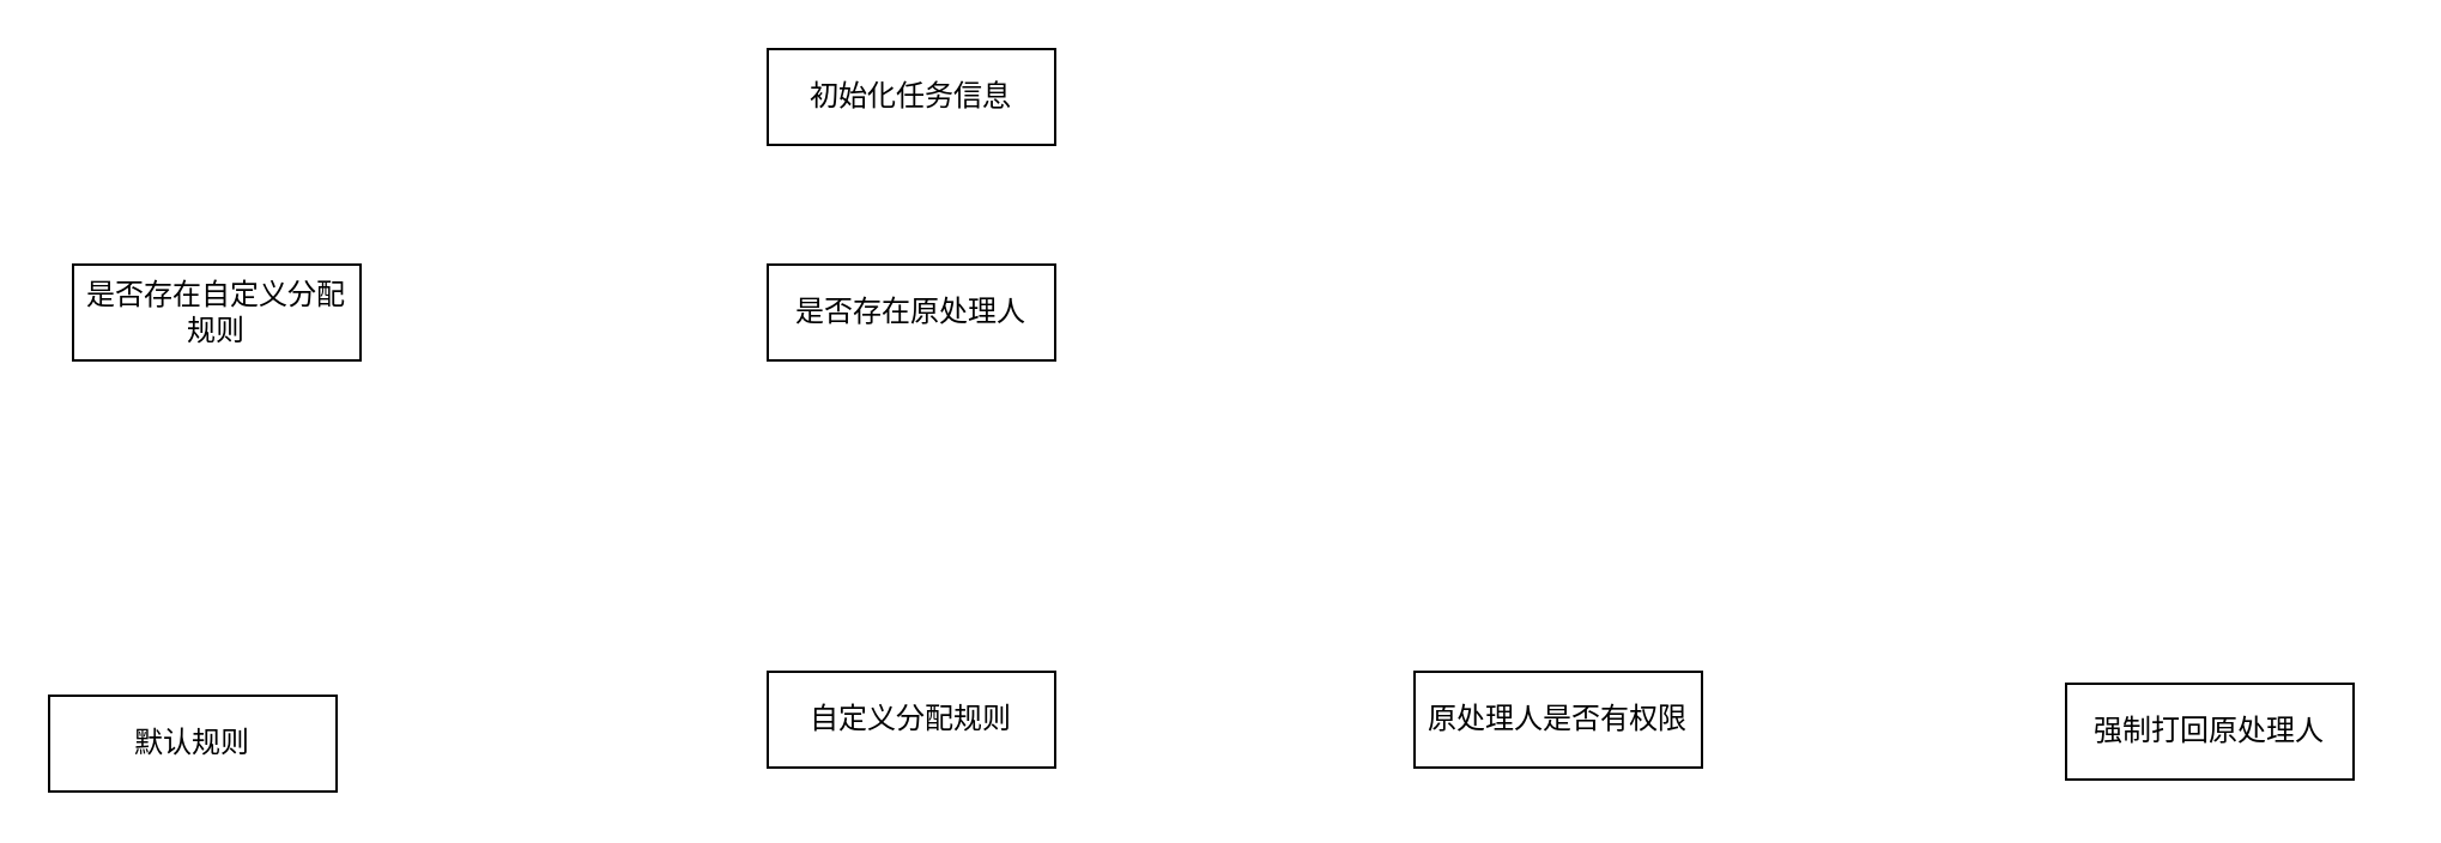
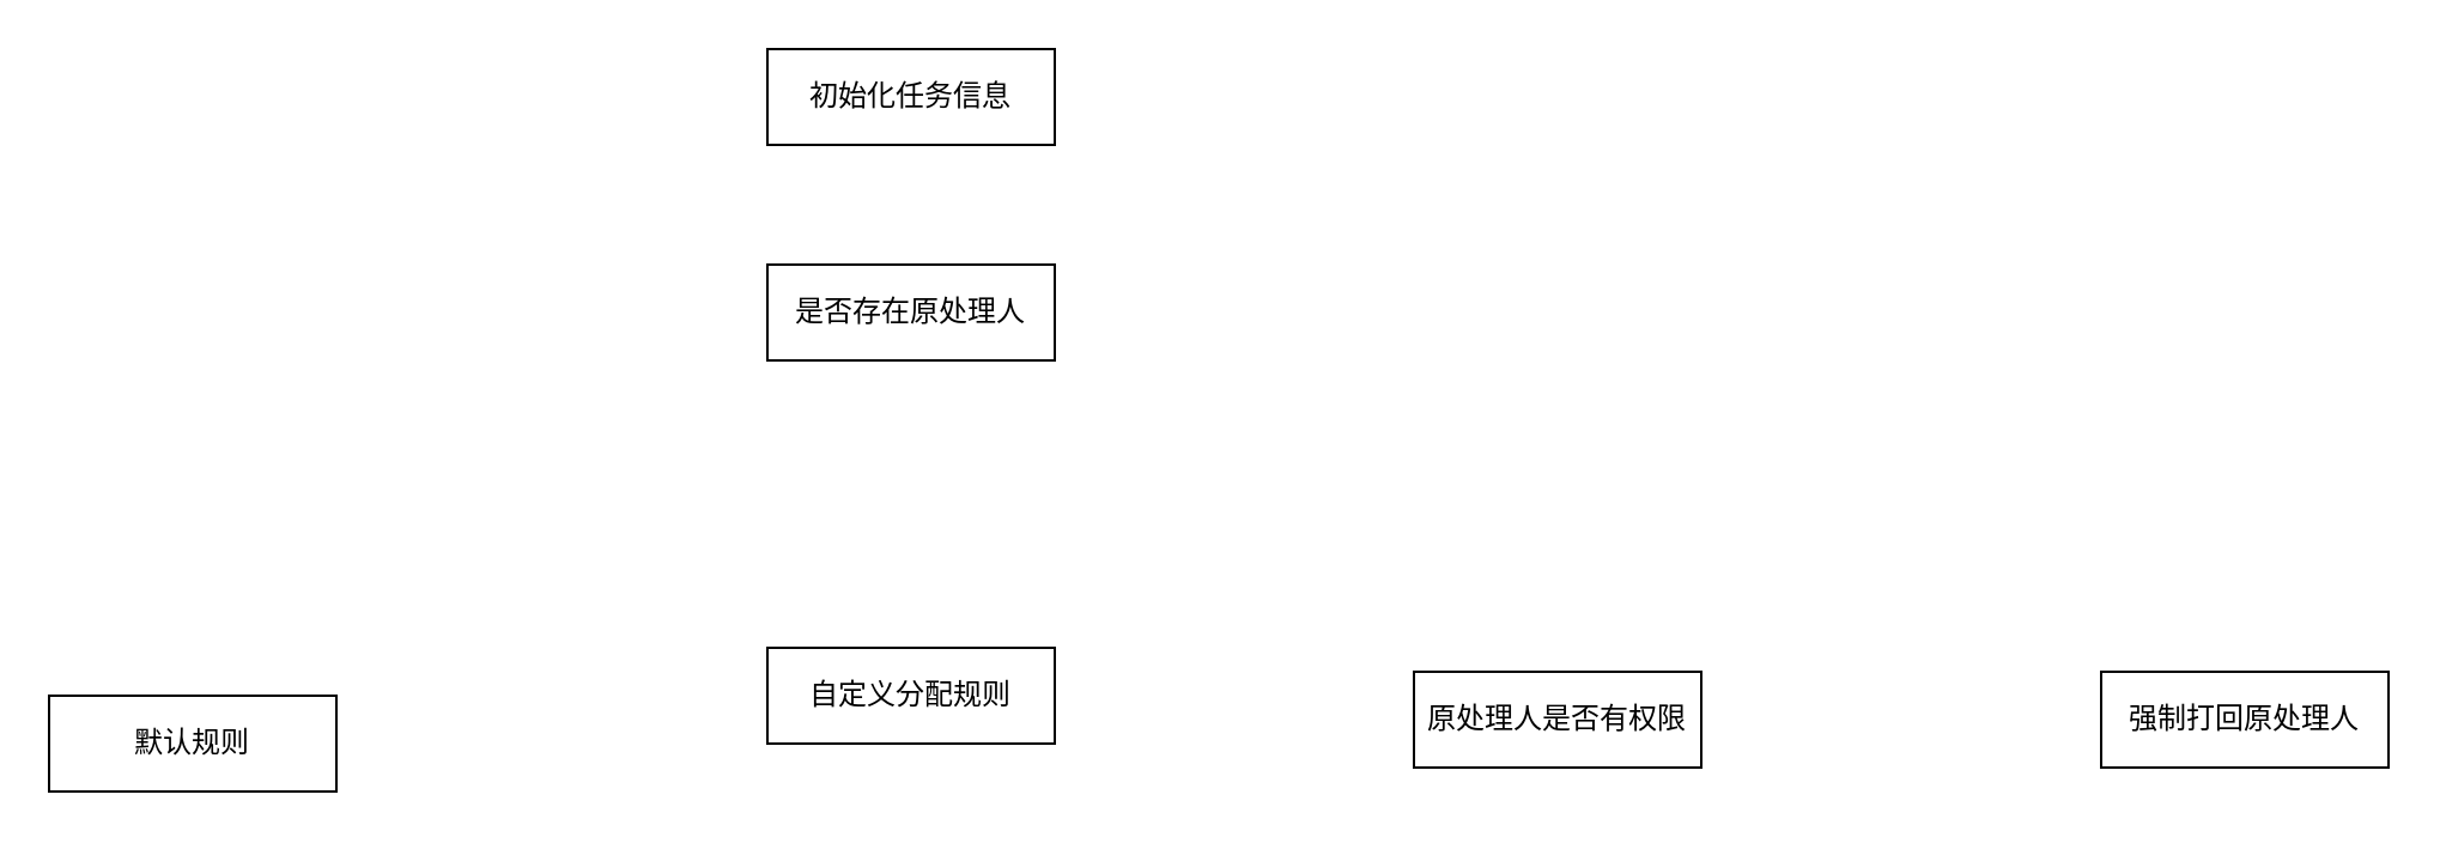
- <mxCell id="4" value="是否存在自定义分配规则" style="rounded=0;whiteSpace=wrap;html=1;" vertex="1" parent="1"><mxGeometry x="30" y="110" width="120" height="40" as="geometry" /></mxCell>
- <mxCell id="5" value="自定义分配规则" style="rounded=0;whiteSpace=wrap;html=1;" vertex="1" parent="1"><mxGeometry x="320" y="280" width="120" height="40" as="geometry" /></mxCell>
+ <mxCell id="5" value="自定义分配规则" style="rounded=0;whiteSpace=wrap;html=1;" vertex="1" parent="1"><mxGeometry x="320" y="270" width="120" height="40" as="geometry" /></mxCell>
- <mxCell id="7" value="强制打回原处理人" style="rounded=0;whiteSpace=wrap;html=1;" vertex="1" parent="1"><mxGeometry x="862" y="285" width="120" height="40" as="geometry" /></mxCell>
+ <mxCell id="7" value="强制打回原处理人" style="rounded=0;whiteSpace=wrap;html=1;" vertex="1" parent="1"><mxGeometry x="877" y="280" width="120" height="40" as="geometry" /></mxCell>
